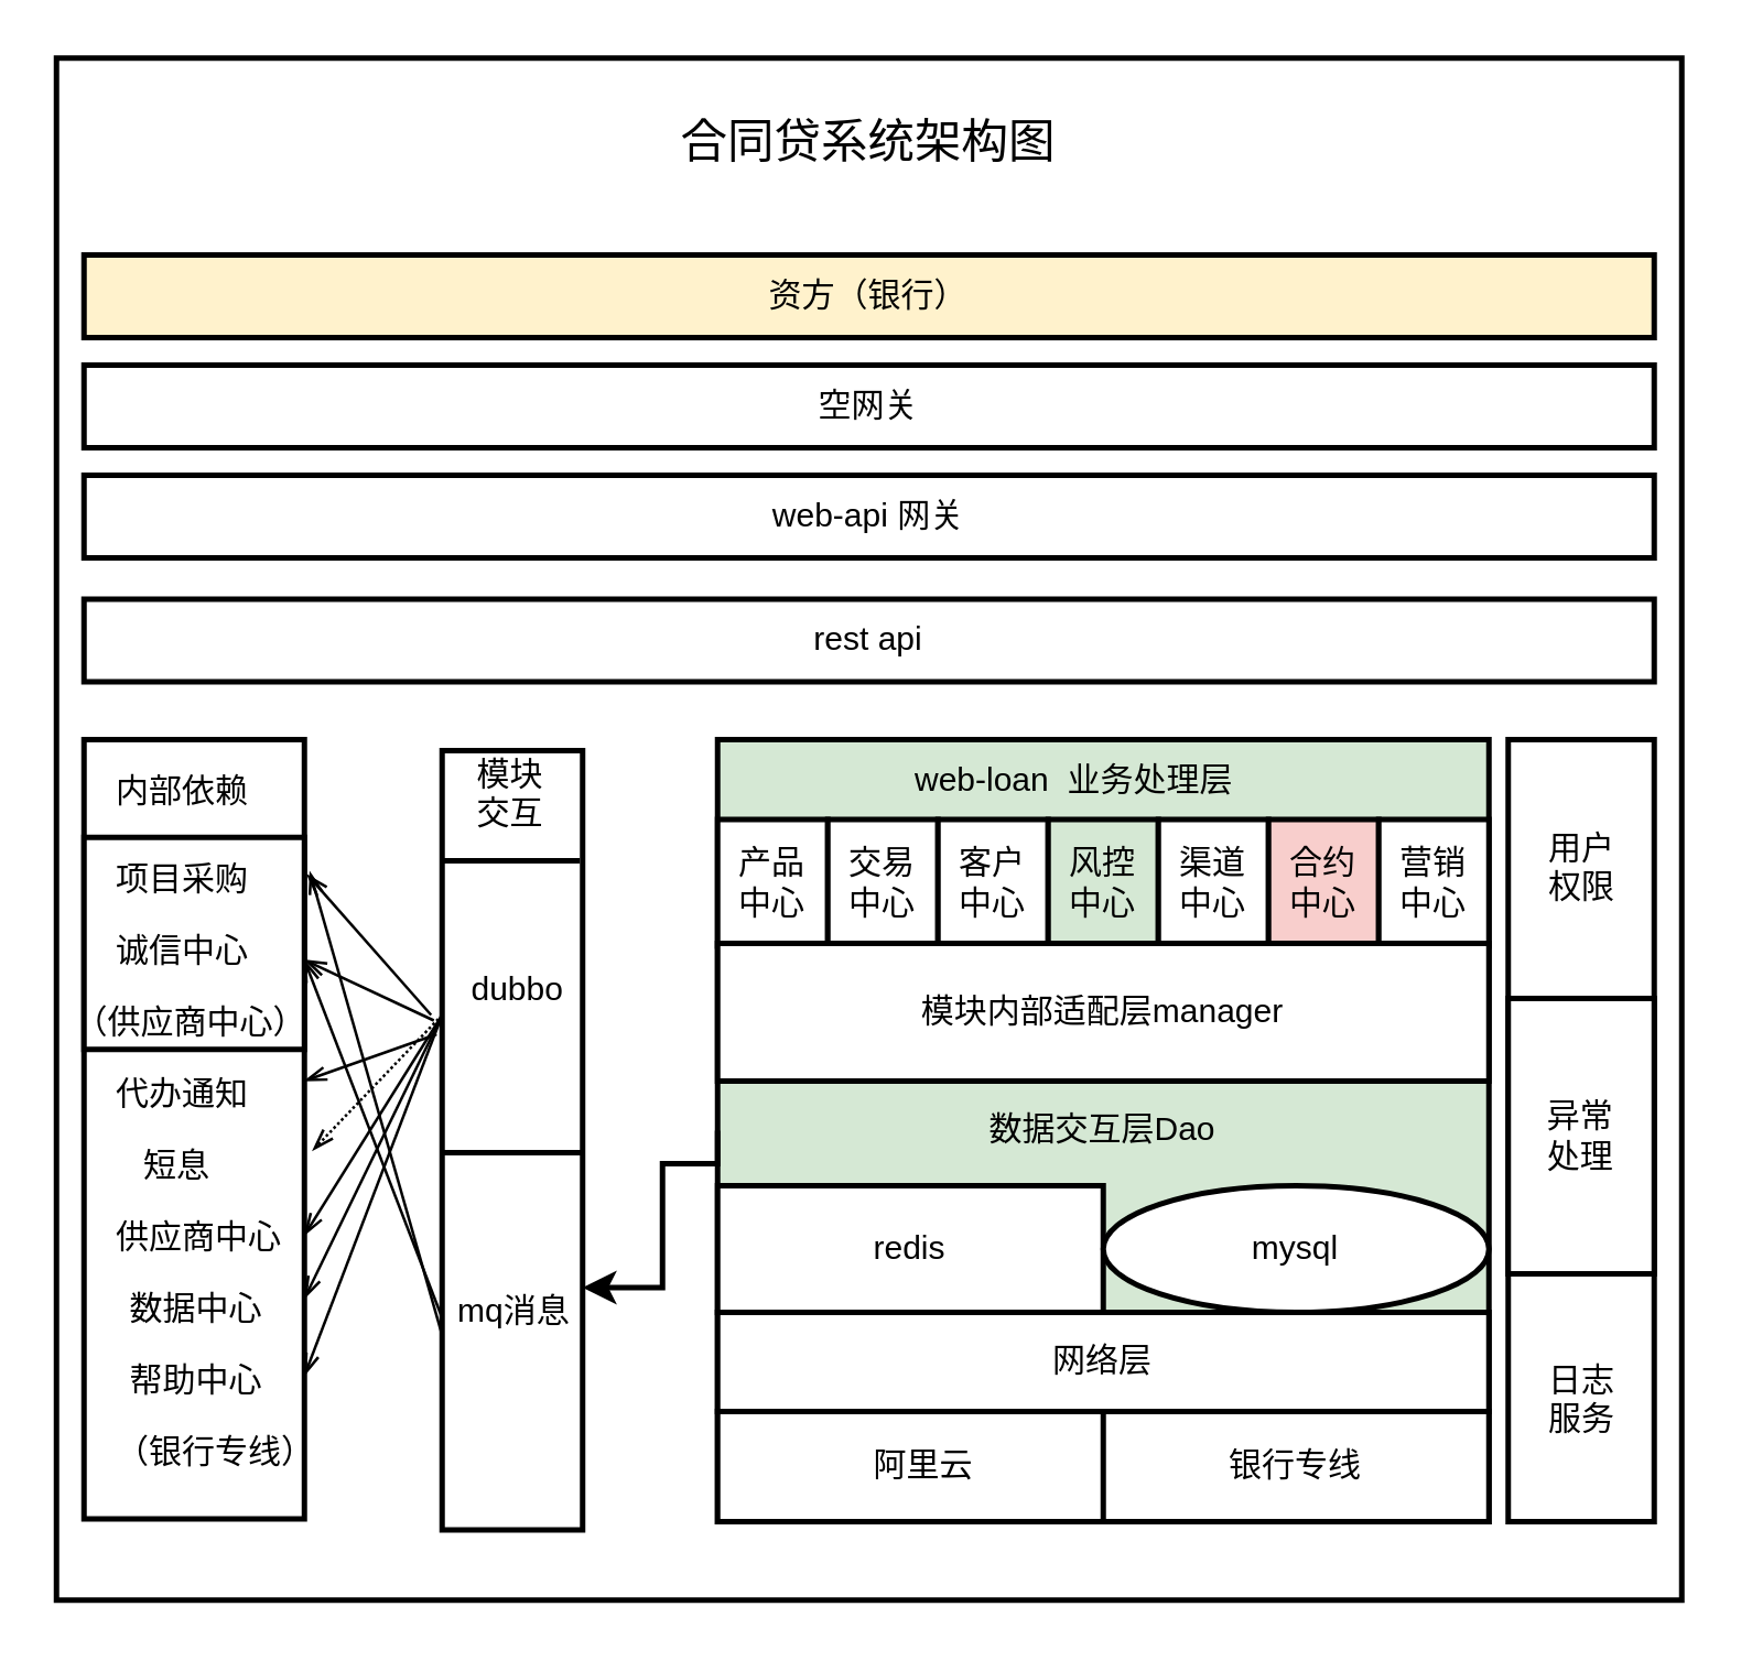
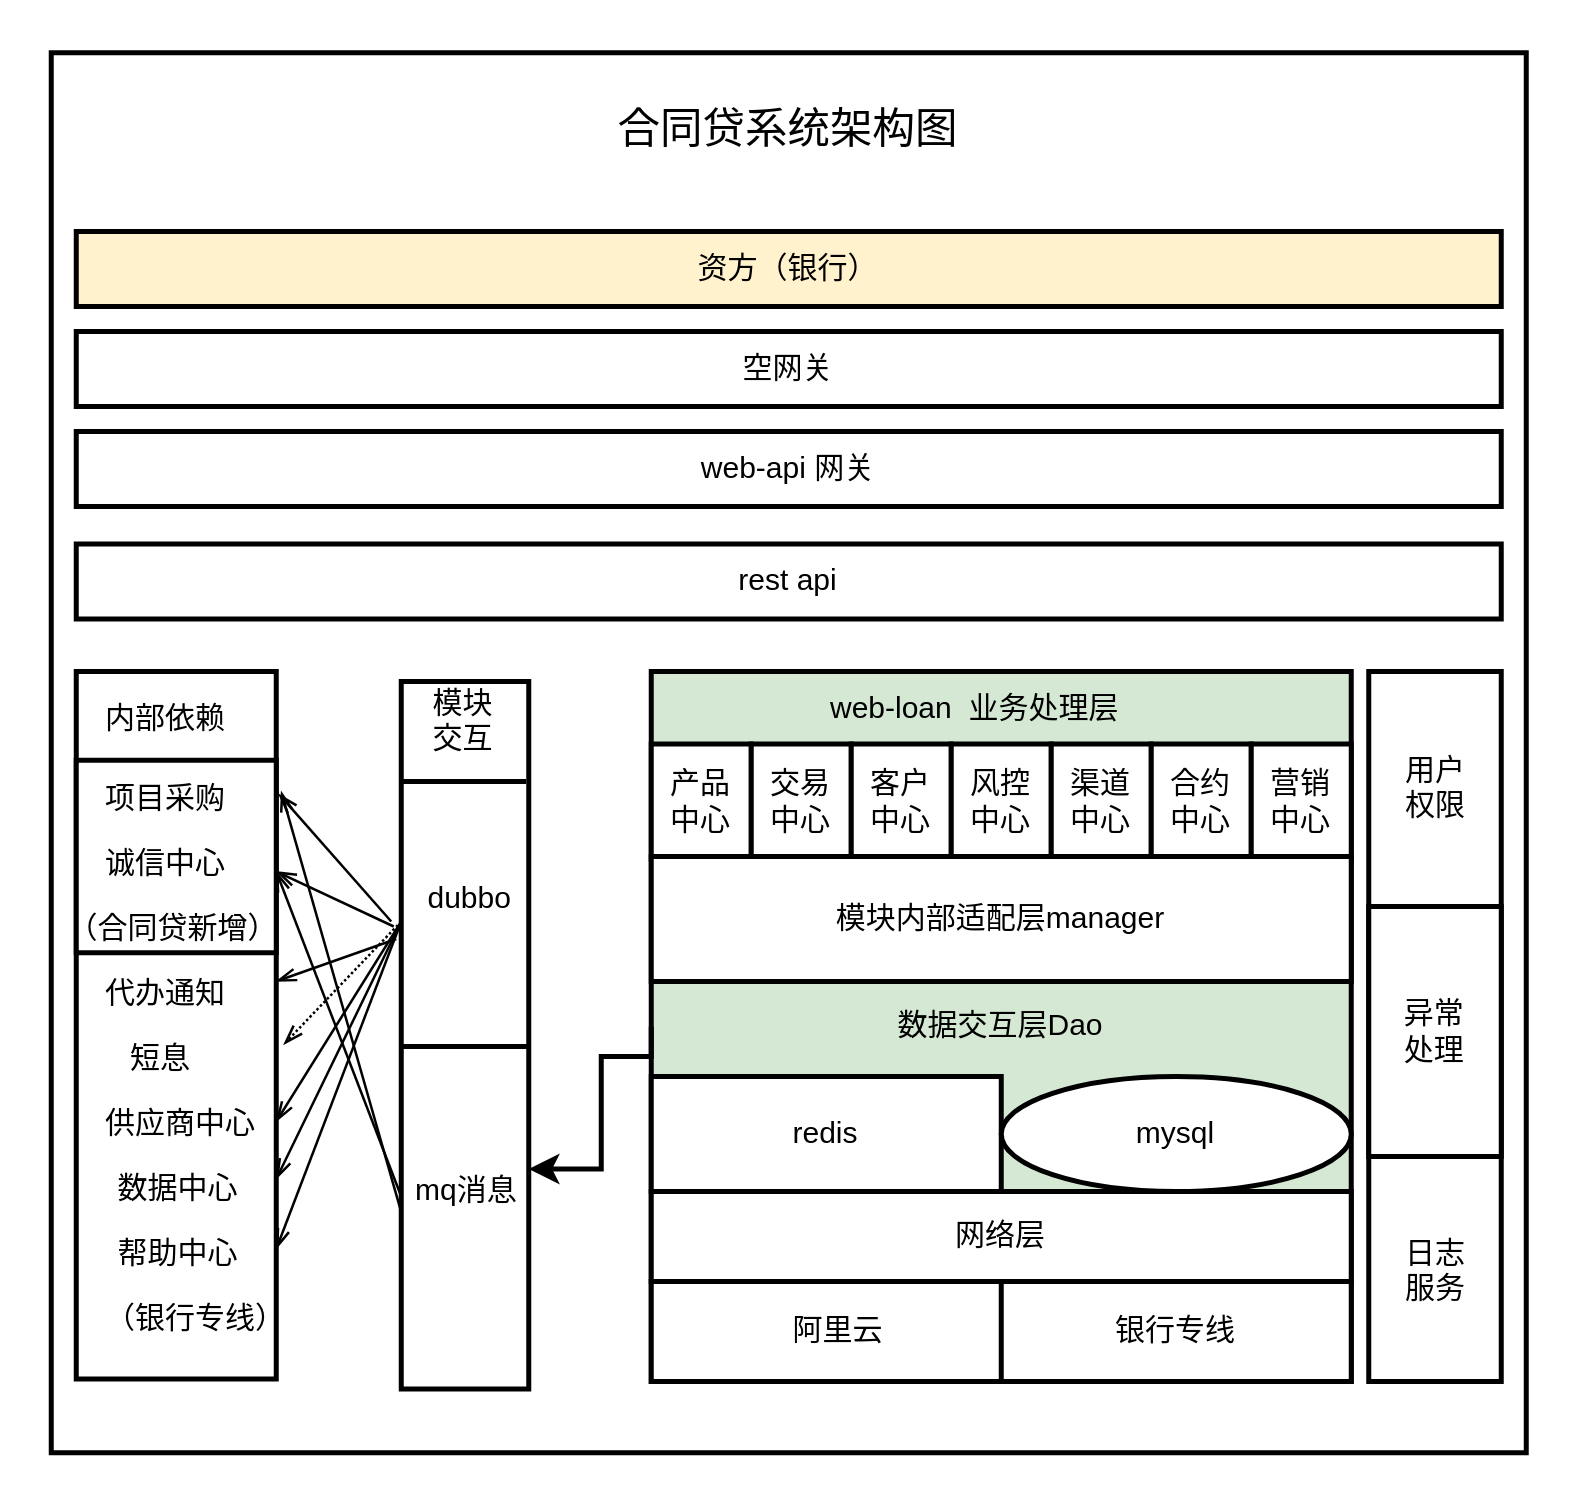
- <mxCell id="32" value="合约&lt;br&gt;中心" style="rounded=0;whiteSpace=wrap;html=1;strokeWidth=2;fillColor=#f8cecc;" parent="1" vertex="1"><mxGeometry x="460" y="297" width="40" height="45" as="geometry" /></mxCell>
+ <mxCell id="32" value="合约&lt;br&gt;中心" style="rounded=0;whiteSpace=wrap;html=1;strokeWidth=2;" parent="1" vertex="1"><mxGeometry x="460" y="297" width="40" height="45" as="geometry" /></mxCell>
- <mxCell id="30" value="风控&lt;br&gt;中心" style="rounded=0;whiteSpace=wrap;html=1;strokeWidth=2;fillColor=#d5e8d4;" parent="1" vertex="1"><mxGeometry x="380" y="297" width="40" height="46" as="geometry" /></mxCell>
+ <mxCell id="30" value="风控&lt;br&gt;中心" style="rounded=0;whiteSpace=wrap;html=1;strokeWidth=2;" parent="1" vertex="1"><mxGeometry x="380" y="297" width="40" height="46" as="geometry" /></mxCell>
- <mxCell id="12" value="（供应商中心）" style="text;html=1;resizable=0;points=[];autosize=1;align=left;verticalAlign=top;spacingTop=-4;" parent="1" vertex="1"><mxGeometry x="25" y="361" width="100" height="20" as="geometry" /></mxCell>
+ <mxCell id="12" value="（合同贷新增）" style="text;html=1;resizable=0;points=[];autosize=1;align=left;verticalAlign=top;spacingTop=-4;" parent="1" vertex="1"><mxGeometry x="25" y="361" width="100" height="20" as="geometry" /></mxCell>
